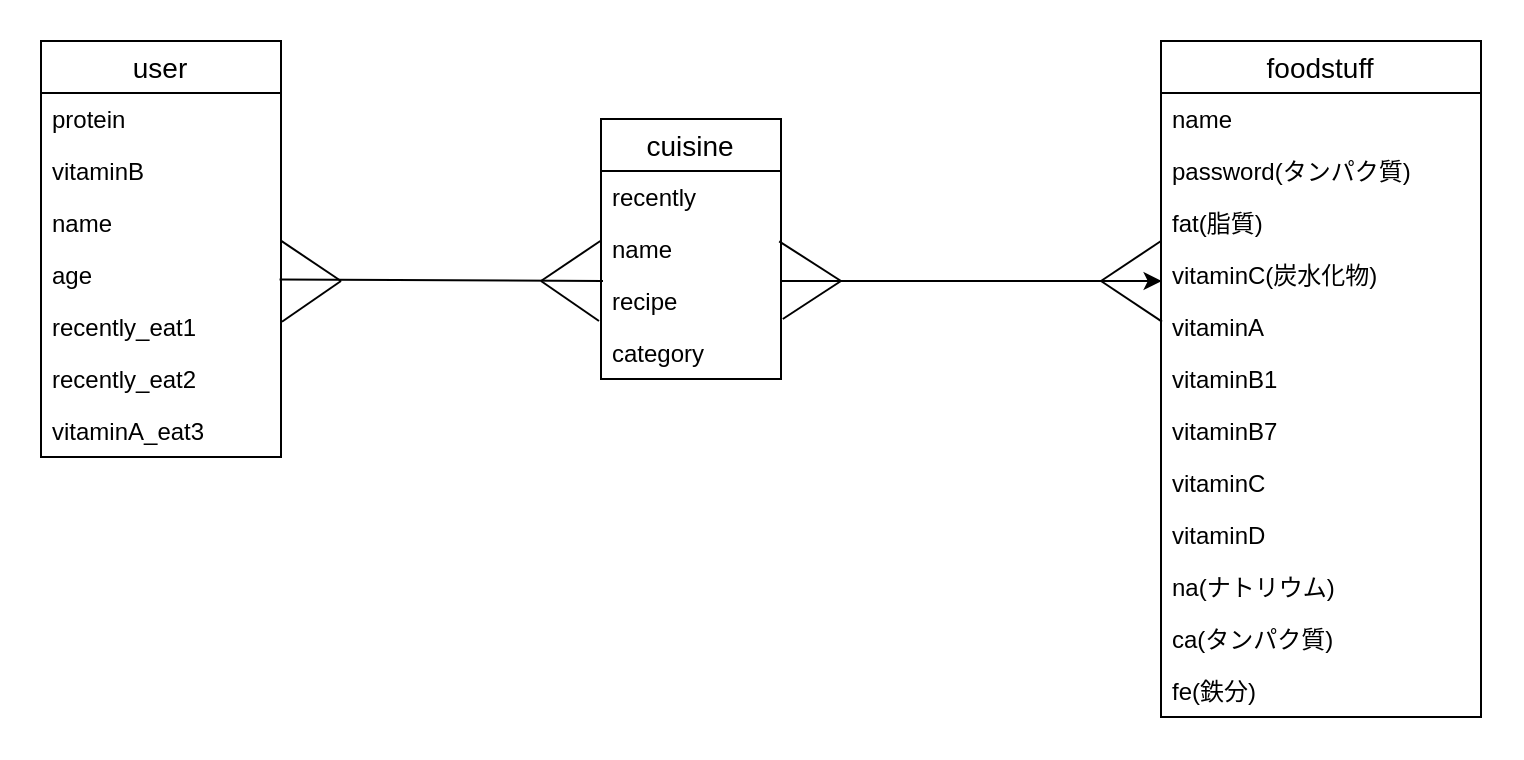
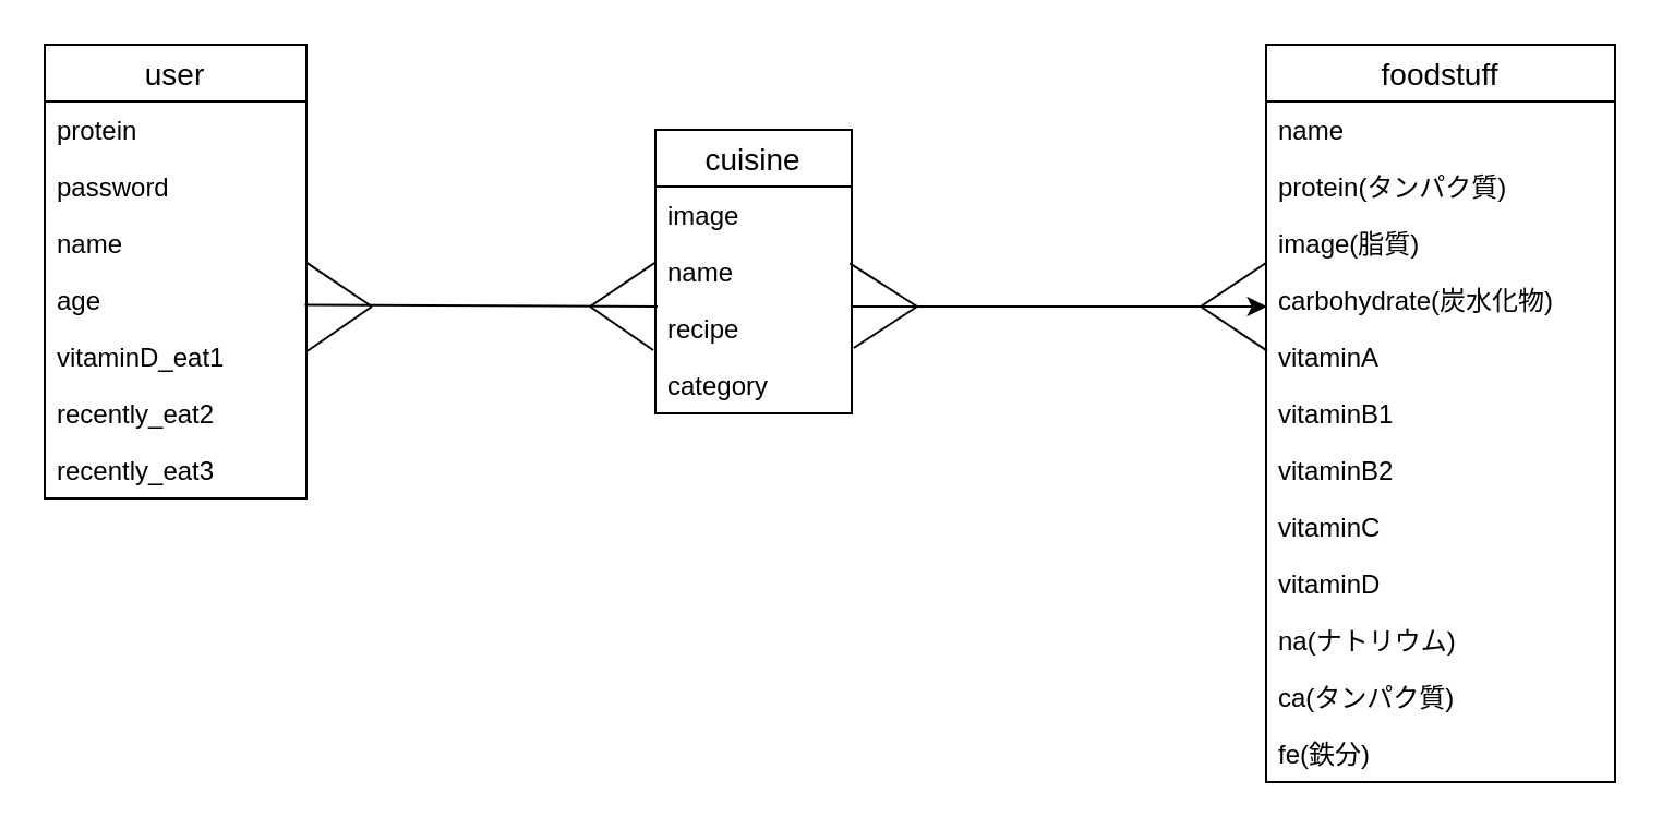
- <mxCell id="4" value="vitaminB" style="text;strokeColor=none;fillColor=none;spacingLeft=4;spacingRight=4;overflow=hidden;rotatable=0;points=[[0,0.5],[1,0.5]];portConstraint=eastwest;fontSize=12;" vertex="1" parent="2"><mxGeometry y="52" width="120" height="26" as="geometry" /></mxCell>
+ <mxCell id="4" value="password" style="text;strokeColor=none;fillColor=none;spacingLeft=4;spacingRight=4;overflow=hidden;rotatable=0;points=[[0,0.5],[1,0.5]];portConstraint=eastwest;fontSize=12;" vertex="1" parent="2"><mxGeometry y="52" width="120" height="26" as="geometry" /></mxCell>
- <mxCell id="17" value="password(タンパク質)" style="text;strokeColor=none;fillColor=none;spacingLeft=4;spacingRight=4;overflow=hidden;rotatable=0;points=[[0,0.5],[1,0.5]];portConstraint=eastwest;fontSize=12;" vertex="1" parent="15"><mxGeometry y="52" width="160" height="26" as="geometry" /></mxCell>
+ <mxCell id="17" value="protein(タンパク質)" style="text;strokeColor=none;fillColor=none;spacingLeft=4;spacingRight=4;overflow=hidden;rotatable=0;points=[[0,0.5],[1,0.5]];portConstraint=eastwest;fontSize=12;" vertex="1" parent="15"><mxGeometry y="52" width="160" height="26" as="geometry" /></mxCell>
- <mxCell id="11" value="recently" style="text;strokeColor=none;fillColor=none;spacingLeft=4;spacingRight=4;overflow=hidden;rotatable=0;points=[[0,0.5],[1,0.5]];portConstraint=eastwest;fontSize=12;" vertex="1" parent="10"><mxGeometry y="26" width="90" height="26" as="geometry" /></mxCell>
+ <mxCell id="11" value="image" style="text;strokeColor=none;fillColor=none;spacingLeft=4;spacingRight=4;overflow=hidden;rotatable=0;points=[[0,0.5],[1,0.5]];portConstraint=eastwest;fontSize=12;" vertex="1" parent="10"><mxGeometry y="26" width="90" height="26" as="geometry" /></mxCell>
- <mxCell id="18" value="fat(脂質)" style="text;strokeColor=none;fillColor=none;spacingLeft=4;spacingRight=4;overflow=hidden;rotatable=0;points=[[0,0.5],[1,0.5]];portConstraint=eastwest;fontSize=12;" vertex="1" parent="15"><mxGeometry y="78" width="160" height="26" as="geometry" /></mxCell>
+ <mxCell id="18" value="image(脂質)" style="text;strokeColor=none;fillColor=none;spacingLeft=4;spacingRight=4;overflow=hidden;rotatable=0;points=[[0,0.5],[1,0.5]];portConstraint=eastwest;fontSize=12;" vertex="1" parent="15"><mxGeometry y="78" width="160" height="26" as="geometry" /></mxCell>
- <mxCell id="19" value="vitaminC(炭水化物)" style="text;strokeColor=none;fillColor=none;spacingLeft=4;spacingRight=4;overflow=hidden;rotatable=0;points=[[0,0.5],[1,0.5]];portConstraint=eastwest;fontSize=12;" vertex="1" parent="15"><mxGeometry y="104" width="160" height="26" as="geometry" /></mxCell>
+ <mxCell id="19" value="carbohydrate(炭水化物)" style="text;strokeColor=none;fillColor=none;spacingLeft=4;spacingRight=4;overflow=hidden;rotatable=0;points=[[0,0.5],[1,0.5]];portConstraint=eastwest;fontSize=12;" vertex="1" parent="15"><mxGeometry y="104" width="160" height="26" as="geometry" /></mxCell>
- <mxCell id="7" value="recently_eat1" style="text;strokeColor=none;fillColor=none;spacingLeft=4;spacingRight=4;overflow=hidden;rotatable=0;points=[[0,0.5],[1,0.5]];portConstraint=eastwest;fontSize=12;" vertex="1" parent="2"><mxGeometry y="130" width="120" height="26" as="geometry" /></mxCell>
+ <mxCell id="7" value="vitaminD_eat1" style="text;strokeColor=none;fillColor=none;spacingLeft=4;spacingRight=4;overflow=hidden;rotatable=0;points=[[0,0.5],[1,0.5]];portConstraint=eastwest;fontSize=12;" vertex="1" parent="2"><mxGeometry y="130" width="120" height="26" as="geometry" /></mxCell>
- <mxCell id="9" value="vitaminA_eat3" style="text;strokeColor=none;fillColor=none;spacingLeft=4;spacingRight=4;overflow=hidden;rotatable=0;points=[[0,0.5],[1,0.5]];portConstraint=eastwest;fontSize=12;" vertex="1" parent="2"><mxGeometry y="182" width="120" height="26" as="geometry" /></mxCell>
+ <mxCell id="9" value="recently_eat3" style="text;strokeColor=none;fillColor=none;spacingLeft=4;spacingRight=4;overflow=hidden;rotatable=0;points=[[0,0.5],[1,0.5]];portConstraint=eastwest;fontSize=12;" vertex="1" parent="2"><mxGeometry y="182" width="120" height="26" as="geometry" /></mxCell>
- <mxCell id="22" value="vitaminB7" style="text;strokeColor=none;fillColor=none;spacingLeft=4;spacingRight=4;overflow=hidden;rotatable=0;points=[[0,0.5],[1,0.5]];portConstraint=eastwest;fontSize=12;" vertex="1" parent="15"><mxGeometry y="182" width="160" height="26" as="geometry" /></mxCell>
+ <mxCell id="22" value="vitaminB2" style="text;strokeColor=none;fillColor=none;spacingLeft=4;spacingRight=4;overflow=hidden;rotatable=0;points=[[0,0.5],[1,0.5]];portConstraint=eastwest;fontSize=12;" vertex="1" parent="15"><mxGeometry y="182" width="160" height="26" as="geometry" /></mxCell>
